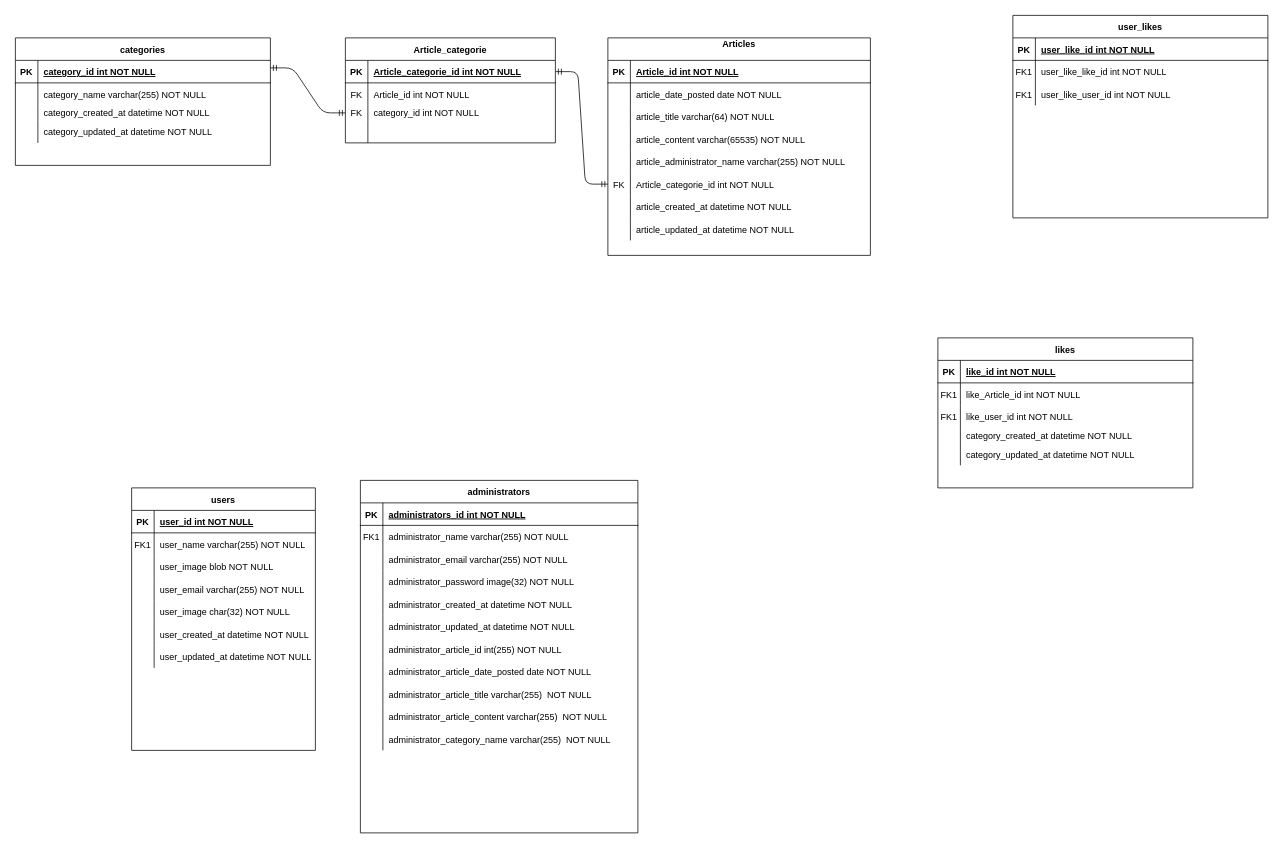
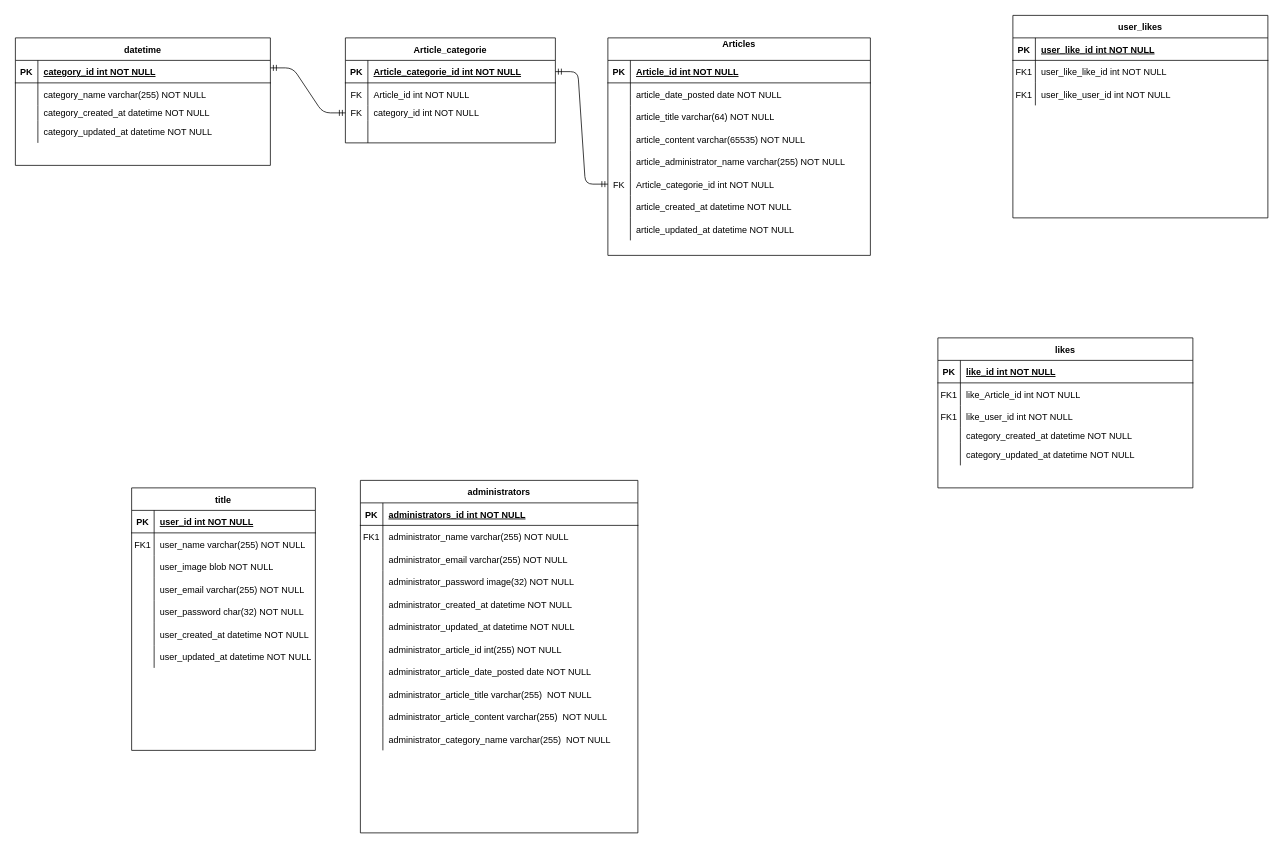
- <mxCell id="2" value="categories" style="shape=table;startSize=30;container=1;collapsible=1;childLayout=tableLayout;fixedRows=1;rowLines=0;fontStyle=1;align=center;resizeLast=1;" parent="1" vertex="1"><mxGeometry x="20" y="50" width="340" height="170" as="geometry" /></mxCell>
+ <mxCell id="2" value="datetime" style="shape=table;startSize=30;container=1;collapsible=1;childLayout=tableLayout;fixedRows=1;rowLines=0;fontStyle=1;align=center;resizeLast=1;" parent="1" vertex="1"><mxGeometry x="20" y="50" width="340" height="170" as="geometry" /></mxCell>
- <mxCell id="74" value="users" style="shape=table;startSize=30;container=1;collapsible=1;childLayout=tableLayout;fixedRows=1;rowLines=0;fontStyle=1;align=center;resizeLast=1;" vertex="1" parent="1"><mxGeometry x="175" y="650" width="245" height="350" as="geometry" /></mxCell>
+ <mxCell id="74" value="title" style="shape=table;startSize=30;container=1;collapsible=1;childLayout=tableLayout;fixedRows=1;rowLines=0;fontStyle=1;align=center;resizeLast=1;" vertex="1" parent="1"><mxGeometry x="175" y="650" width="245" height="350" as="geometry" /></mxCell>
- <mxCell id="89" value="user_image char(32) NOT NULL" style="shape=partialRectangle;overflow=hidden;connectable=0;fillColor=none;top=0;left=0;bottom=0;right=0;align=left;spacingLeft=6;" vertex="1" parent="87"><mxGeometry x="30" width="215" height="30" as="geometry" /></mxCell>
+ <mxCell id="89" value="user_password char(32) NOT NULL" style="shape=partialRectangle;overflow=hidden;connectable=0;fillColor=none;top=0;left=0;bottom=0;right=0;align=left;spacingLeft=6;" vertex="1" parent="87"><mxGeometry x="30" width="215" height="30" as="geometry" /></mxCell>
